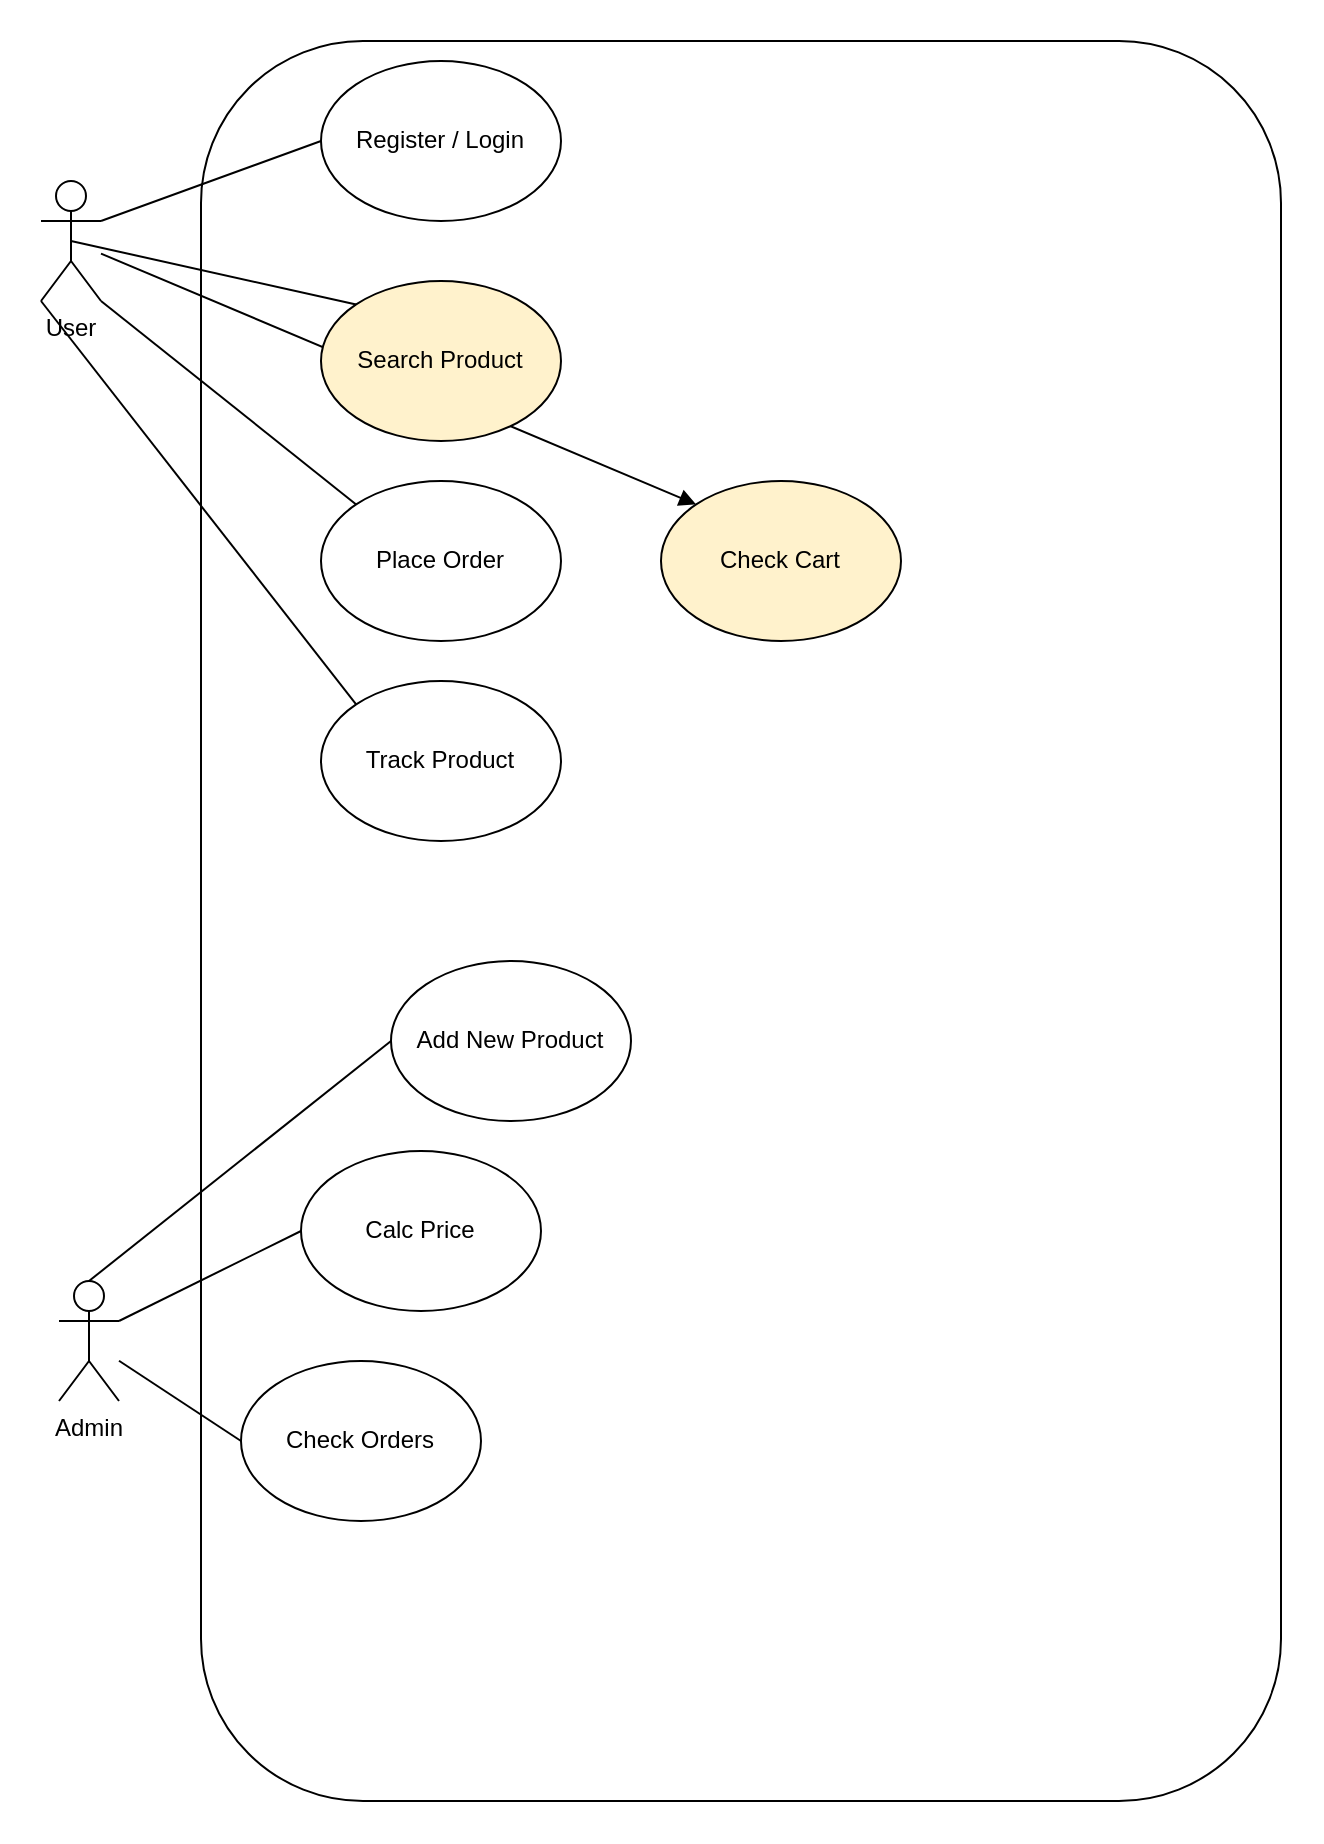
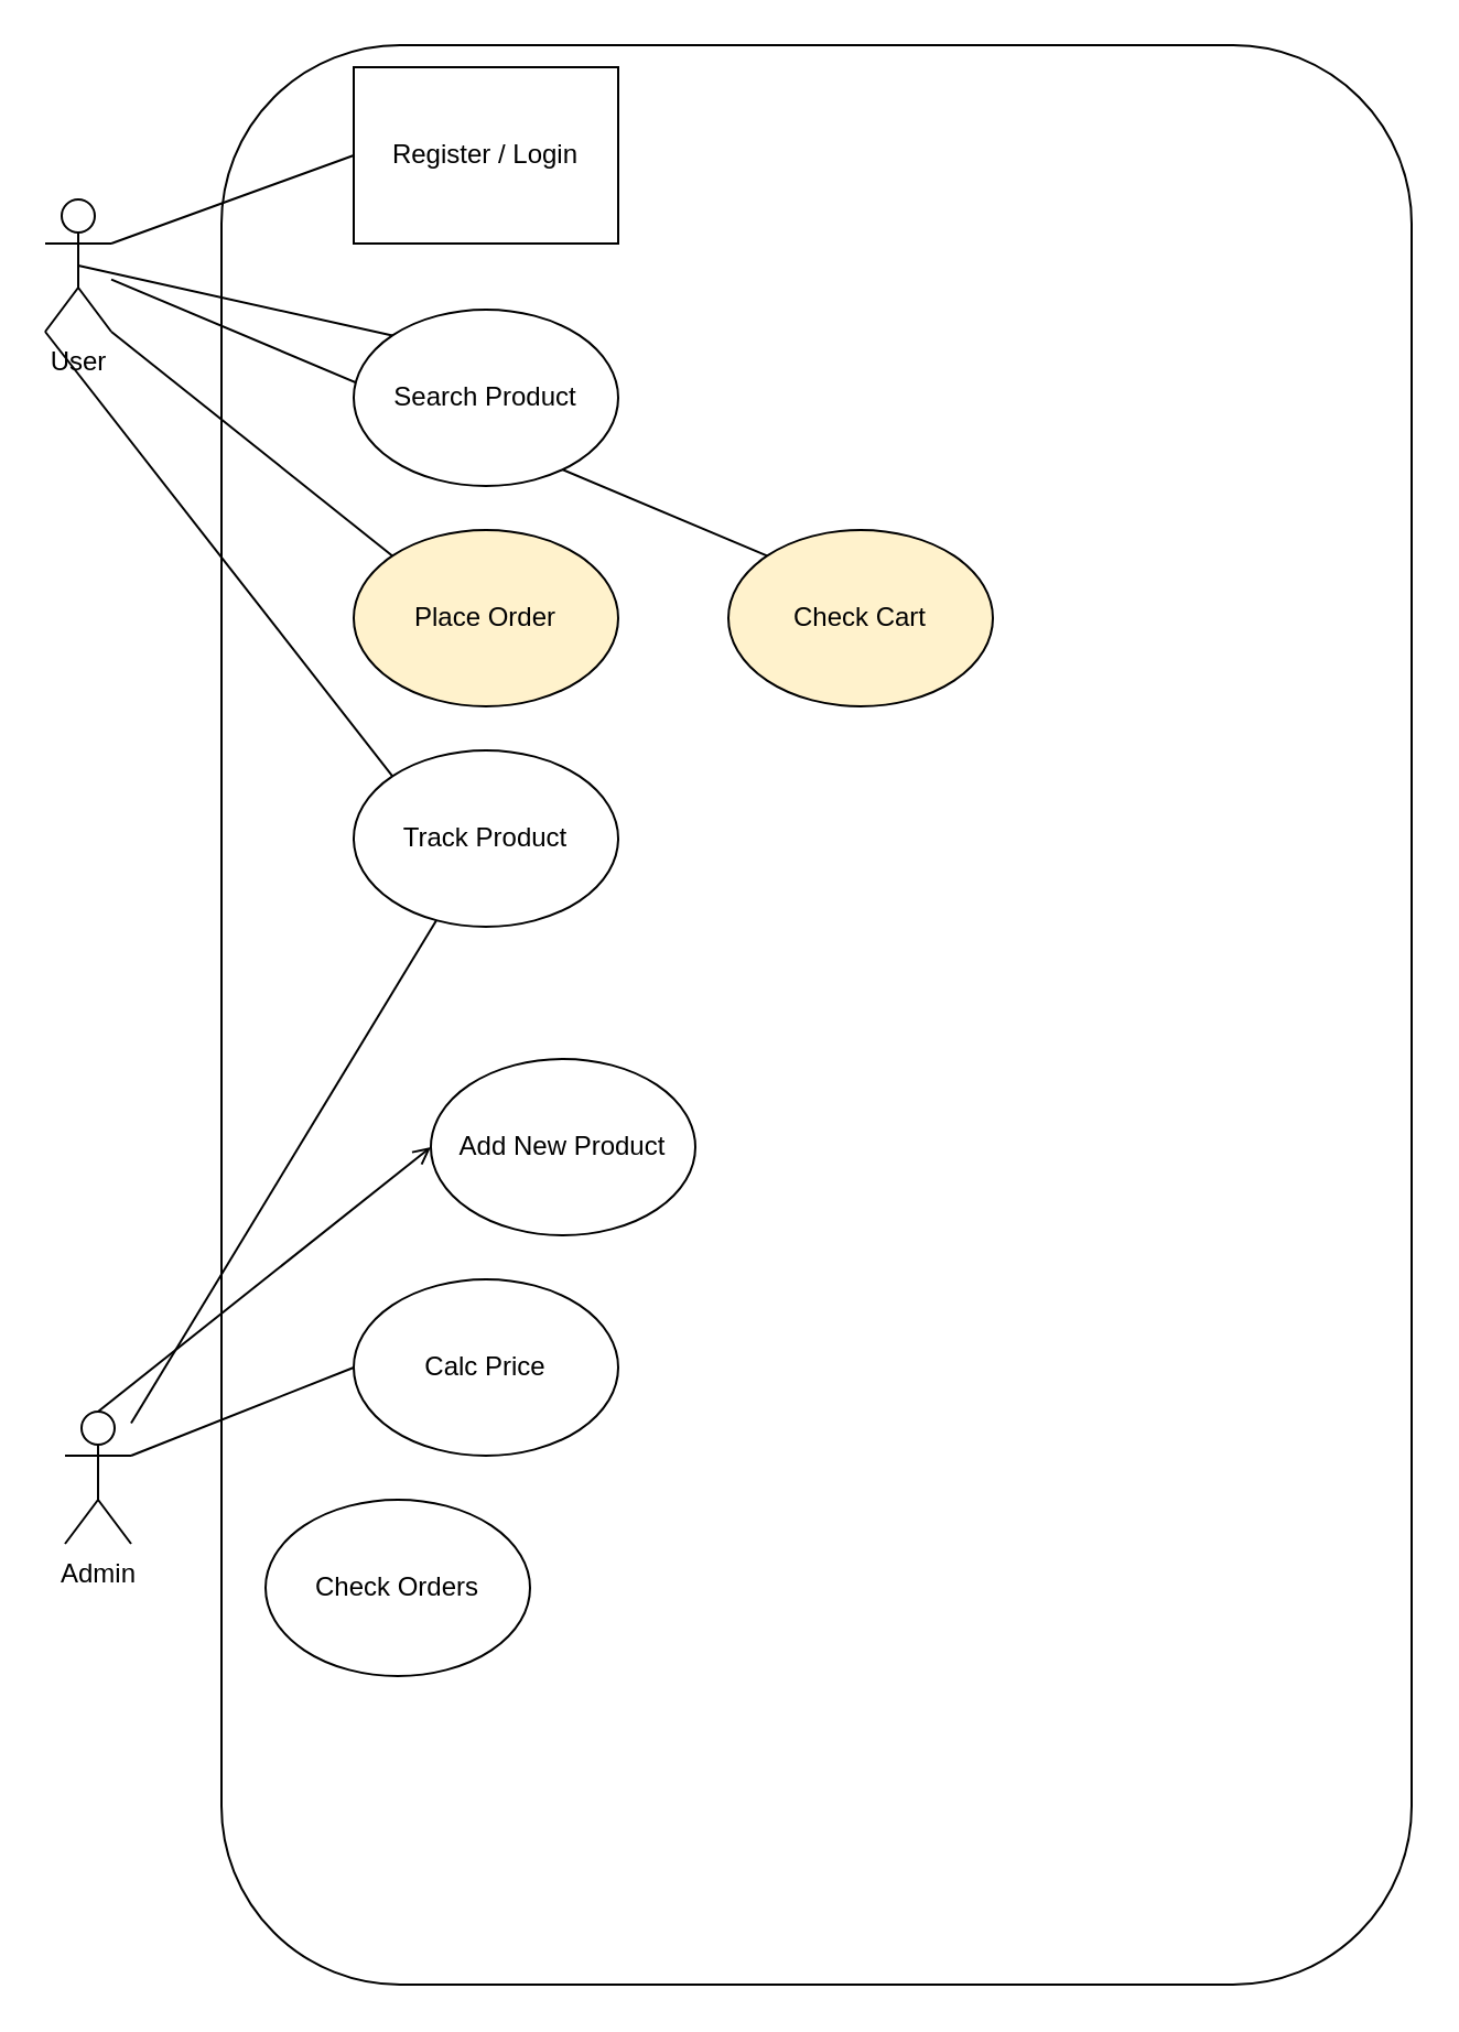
- <mxCell id="5" value="Register / Login" style="ellipse;whiteSpace=wrap;html=1;" parent="1" vertex="1"><mxGeometry x="160" y="30" width="120" height="80" as="geometry" /></mxCell>
+ <mxCell id="5" value="Register / Login" style="whiteSpace=wrap;html=1;rounded=0;" parent="1" vertex="1"><mxGeometry x="160" y="30" width="120" height="80" as="geometry" /></mxCell>
- <mxCell id="20" value="Search Product" style="ellipse;whiteSpace=wrap;html=1;fillColor=#fff2cc;" parent="1" vertex="1"><mxGeometry x="160" y="140" width="120" height="80" as="geometry" /></mxCell>
+ <mxCell id="20" value="Search Product" style="ellipse;whiteSpace=wrap;html=1;" parent="1" vertex="1"><mxGeometry x="160" y="140" width="120" height="80" as="geometry" /></mxCell>
- <mxCell id="19" value="" style="endArrow=block;html=1;entryX=0;entryY=0;entryDx=0;entryDy=0;" parent="1" source="3" target="8" edge="1"><mxGeometry width="50" height="50" relative="1" as="geometry"><mxPoint x="115" y="200" as="sourcePoint" /><mxPoint x="165" y="150" as="targetPoint" /></mxGeometry></mxCell>
+ <mxCell id="19" value="" style="endArrow=none;html=1;entryX=0;entryY=0;entryDx=0;entryDy=0;" parent="1" source="3" target="8" edge="1"><mxGeometry width="50" height="50" relative="1" as="geometry"><mxPoint x="115" y="200" as="sourcePoint" /><mxPoint x="165" y="150" as="targetPoint" /></mxGeometry></mxCell>
- <mxCell id="6" value="Place Order" style="ellipse;whiteSpace=wrap;html=1;" parent="1" vertex="1"><mxGeometry x="160" y="240" width="120" height="80" as="geometry" /></mxCell>
+ <mxCell id="6" value="Place Order" style="ellipse;whiteSpace=wrap;html=1;fillColor=#fff2cc;" parent="1" vertex="1"><mxGeometry x="160" y="240" width="120" height="80" as="geometry" /></mxCell>
- <mxCell id="14" value="" style="endArrow=none;html=1;entryX=0;entryY=0.5;entryDx=0;entryDy=0;exitX=0.5;exitY=0;exitDx=0;exitDy=0;exitPerimeter=0;" parent="1" source="4" target="9" edge="1"><mxGeometry width="50" height="50" relative="1" as="geometry"><mxPoint x="110" y="690" as="sourcePoint" /><mxPoint x="160" y="640" as="targetPoint" /></mxGeometry></mxCell>
+ <mxCell id="14" value="" style="endArrow=open;html=1;entryX=0;entryY=0.5;entryDx=0;entryDy=0;exitX=0.5;exitY=0;exitDx=0;exitDy=0;exitPerimeter=0;" parent="1" source="4" target="9" edge="1"><mxGeometry width="50" height="50" relative="1" as="geometry"><mxPoint x="110" y="690" as="sourcePoint" /><mxPoint x="160" y="640" as="targetPoint" /></mxGeometry></mxCell>
- <mxCell id="10" value="Calc Price" style="ellipse;whiteSpace=wrap;html=1;" parent="1" vertex="1"><mxGeometry x="150" y="575" width="120" height="80" as="geometry" /></mxCell>
+ <mxCell id="10" value="Calc Price" style="ellipse;whiteSpace=wrap;html=1;" parent="1" vertex="1"><mxGeometry x="160" y="580" width="120" height="80" as="geometry" /></mxCell>
- <mxCell id="13" value="" style="endArrow=none;html=1;entryX=0;entryY=0.5;entryDx=0;entryDy=0;" parent="1" source="4" target="11" edge="1"><mxGeometry width="50" height="50" relative="1" as="geometry"><mxPoint x="80" y="710" as="sourcePoint" /><mxPoint x="130" y="660" as="targetPoint" /></mxGeometry></mxCell>
+ <mxCell id="13" value="" style="endArrow=none;html=1;" parent="1" source="4" target="7" edge="1"><mxGeometry width="50" height="50" relative="1" as="geometry"><mxPoint x="80" y="710" as="sourcePoint" /><mxPoint x="130" y="660" as="targetPoint" /></mxGeometry></mxCell>
